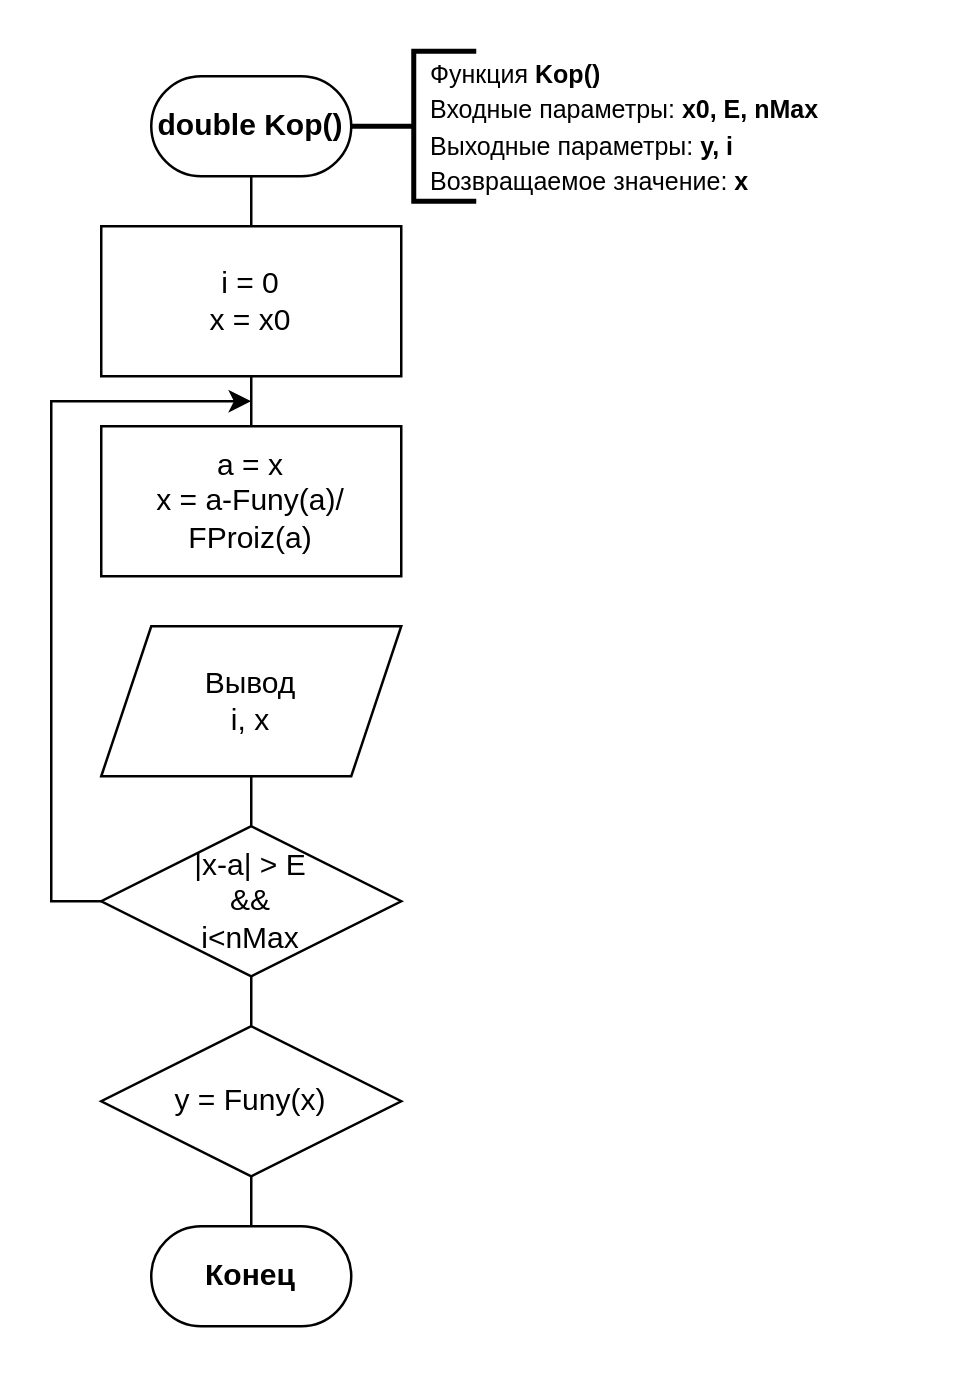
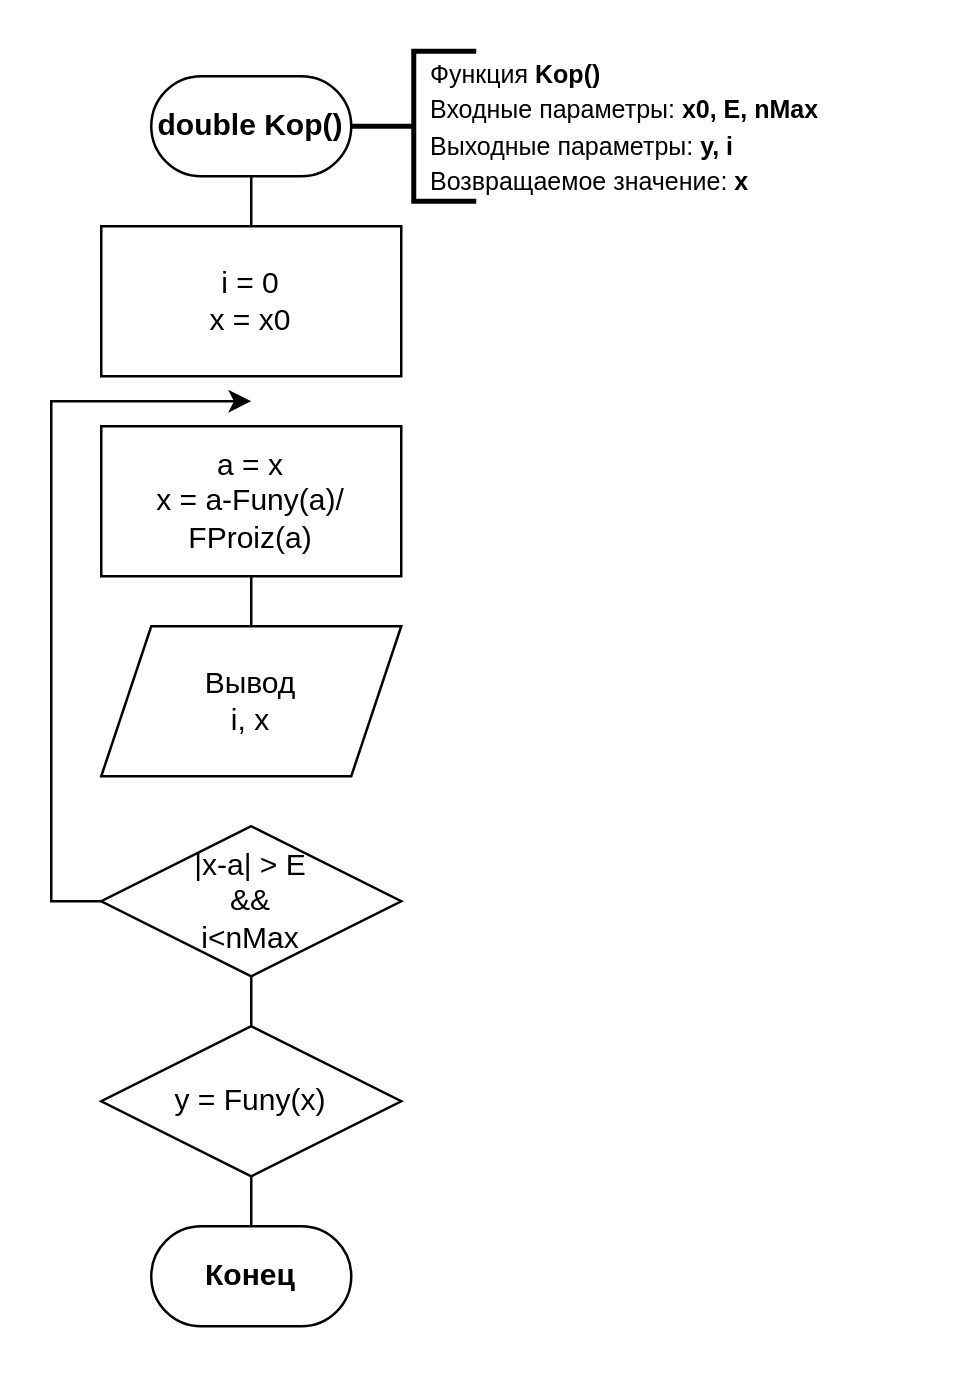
- <mxCell id="12" value="" style="endArrow=none;html=1;rounded=0;entryX=0.5;entryY=1;entryDx=0;entryDy=0;exitX=0.5;exitY=0;exitDx=0;exitDy=0;" edge="1" parent="1" source="9" target="8"><mxGeometry width="50" height="50" relative="1" as="geometry"><mxPoint x="-70" y="240" as="sourcePoint" /><mxPoint x="-20" y="190" as="targetPoint" /></mxGeometry></mxCell>
+ <mxCell id="13" value="" style="endArrow=none;html=1;rounded=0;entryX=0.5;entryY=1;entryDx=0;entryDy=0;exitX=0.5;exitY=0;exitDx=0;exitDy=0;" edge="1" parent="1" source="10" target="9"><mxGeometry width="50" height="50" relative="1" as="geometry"><mxPoint x="-40" y="280" as="sourcePoint" /><mxPoint x="10" y="230" as="targetPoint" /></mxGeometry></mxCell>
- <mxCell id="14" value="" style="endArrow=none;html=1;rounded=0;entryX=0.5;entryY=1;entryDx=0;entryDy=0;" edge="1" parent="1" source="11" target="10"><mxGeometry width="50" height="50" relative="1" as="geometry"><mxPoint x="-50" y="330" as="sourcePoint" /><mxPoint x="0" y="280" as="targetPoint" /></mxGeometry></mxCell>
